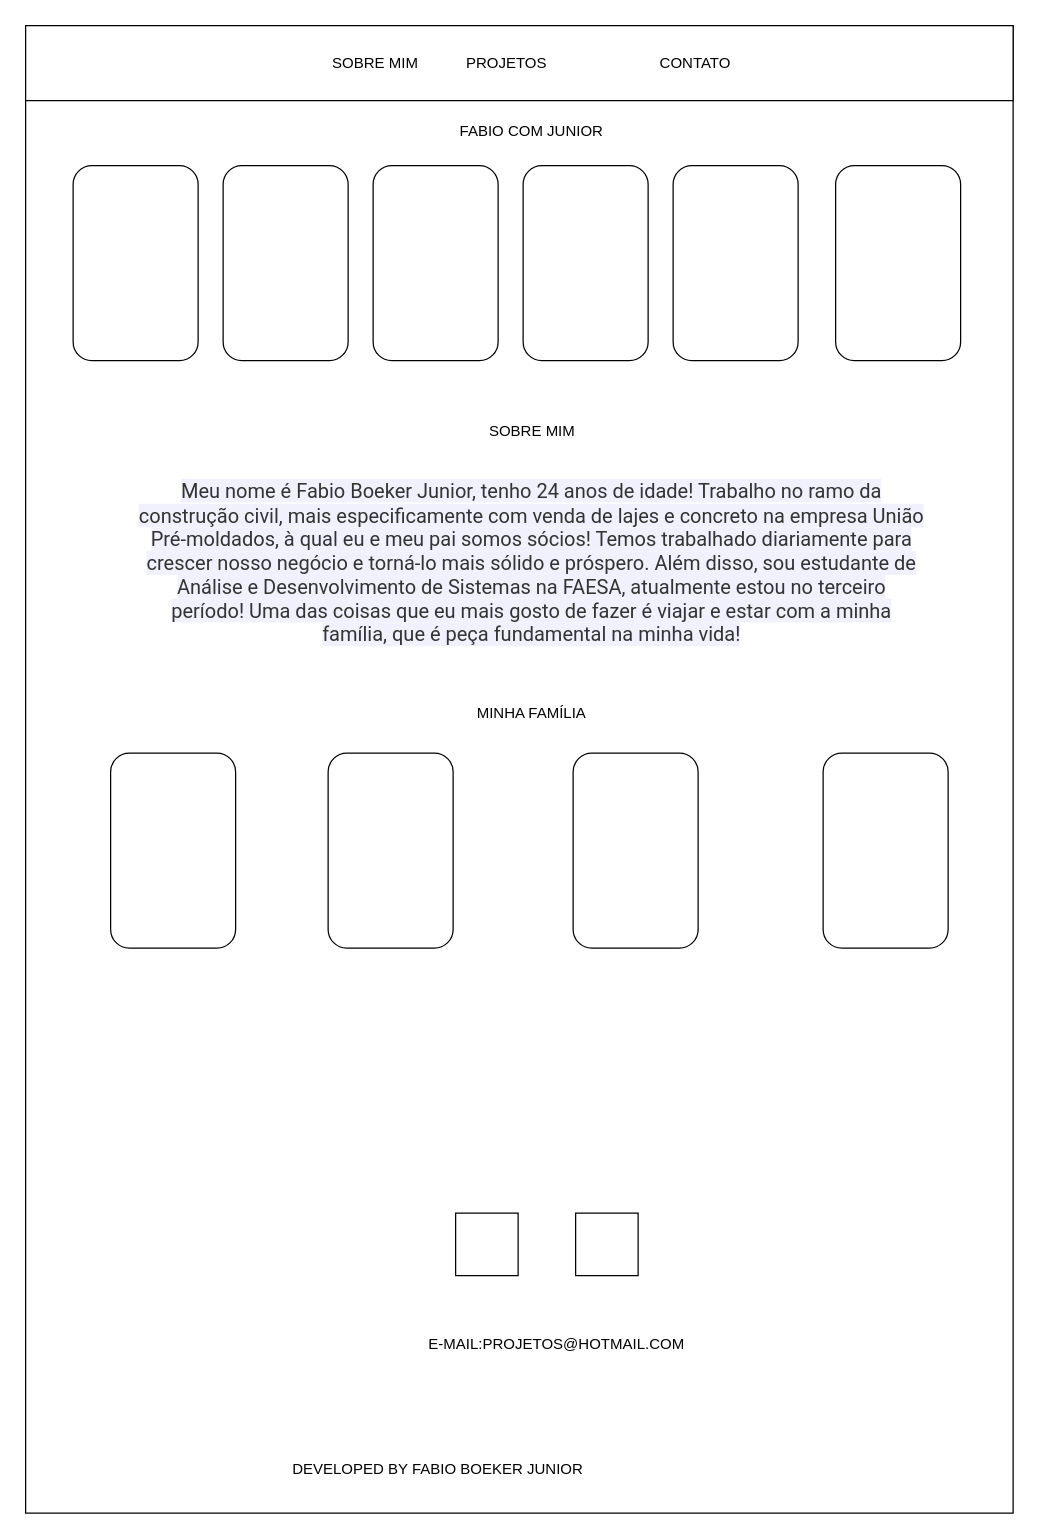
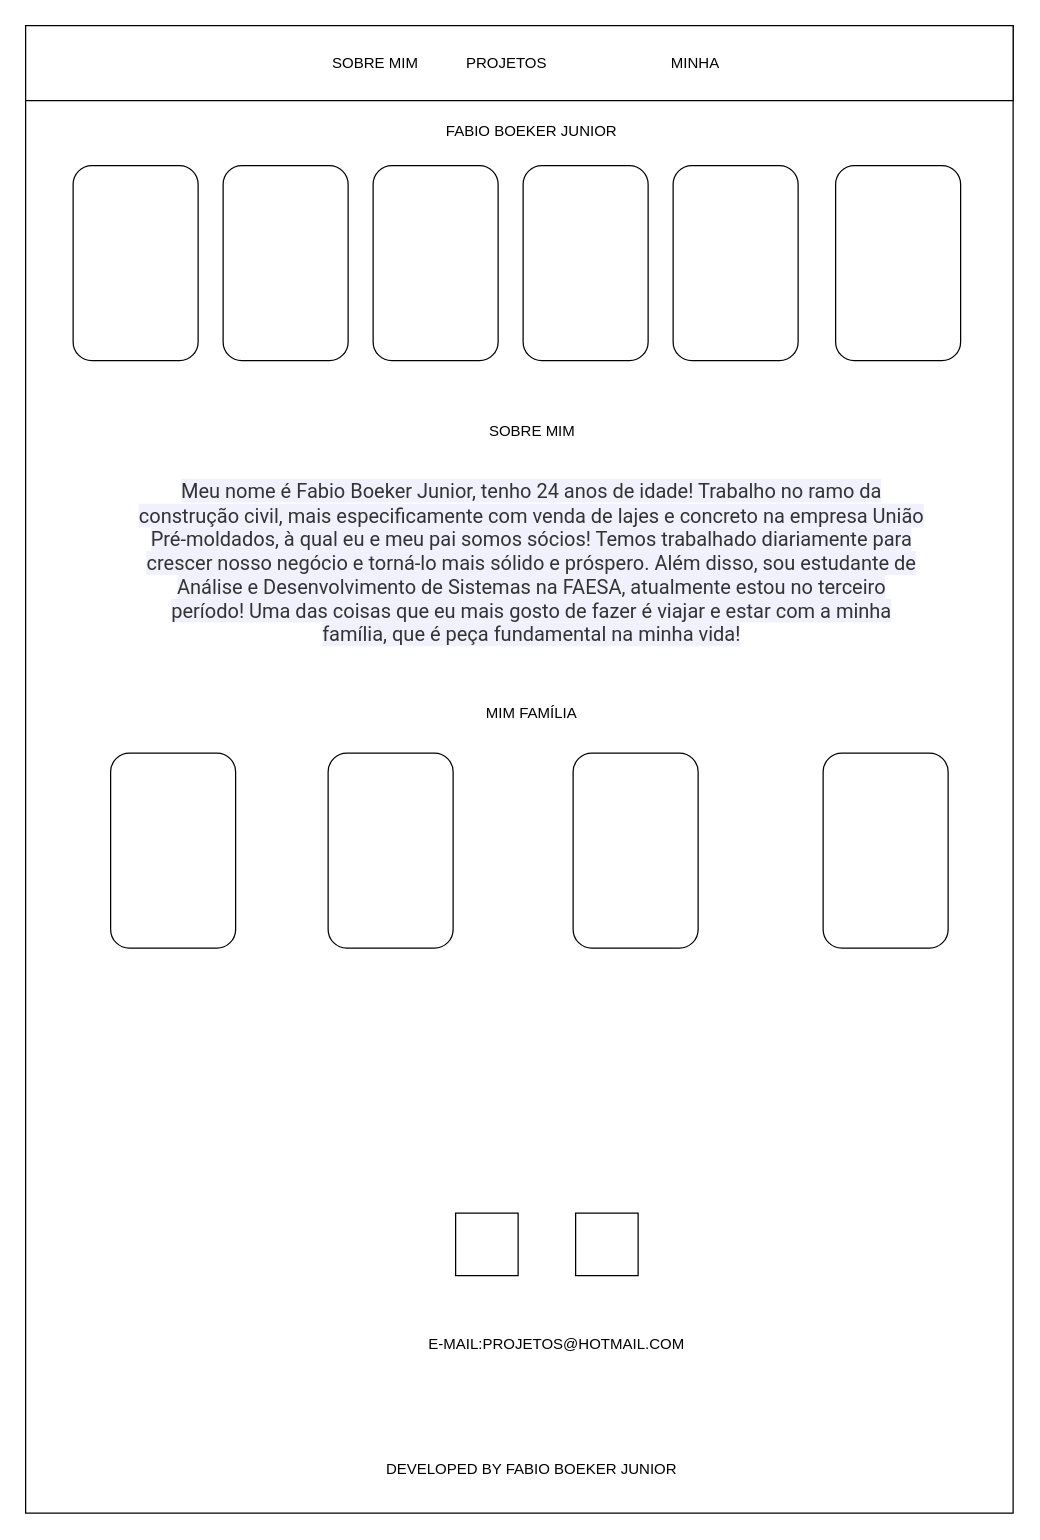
- <mxCell id="22" value="CONTATO" style="text;html=1;align=center;verticalAlign=middle;whiteSpace=wrap;rounded=0;" vertex="1" parent="1"><mxGeometry x="526" y="35" width="60" height="30" as="geometry" /></mxCell>
+ <mxCell id="22" value="MINHA" style="text;html=1;align=center;verticalAlign=middle;whiteSpace=wrap;rounded=0;" vertex="1" parent="1"><mxGeometry x="526" y="35" width="60" height="30" as="geometry" /></mxCell>
- <mxCell id="18" value="FABIO COM JUNIOR" style="text;html=1;align=center;verticalAlign=middle;whiteSpace=wrap;rounded=0;" vertex="1" parent="1"><mxGeometry x="240" y="90" width="370" height="30" as="geometry" /></mxCell>
+ <mxCell id="18" value="FABIO BOEKER JUNIOR" style="text;html=1;align=center;verticalAlign=middle;whiteSpace=wrap;rounded=0;" vertex="1" parent="1"><mxGeometry x="240" y="90" width="370" height="30" as="geometry" /></mxCell>
- <mxCell id="17" value="MINHA FAMÍLIA" style="text;html=1;align=center;verticalAlign=middle;whiteSpace=wrap;rounded=0;" vertex="1" parent="1"><mxGeometry x="240" y="555" width="370" height="30" as="geometry" /></mxCell>
+ <mxCell id="17" value="MIM FAMÍLIA" style="text;html=1;align=center;verticalAlign=middle;whiteSpace=wrap;rounded=0;" vertex="1" parent="1"><mxGeometry x="240" y="555" width="370" height="30" as="geometry" /></mxCell>
- <mxCell id="19" value="DEVELOPED BY FABIO BOEKER JUNIOR" style="text;html=1;align=center;verticalAlign=middle;whiteSpace=wrap;rounded=0;" vertex="1" parent="1"><mxGeometry x="165" y="1160" width="370" height="30" as="geometry" /></mxCell>
+ <mxCell id="19" value="DEVELOPED BY FABIO BOEKER JUNIOR" style="text;html=1;align=center;verticalAlign=middle;whiteSpace=wrap;rounded=0;" vertex="1" parent="1"><mxGeometry x="240" y="1160" width="370" height="30" as="geometry" /></mxCell>
